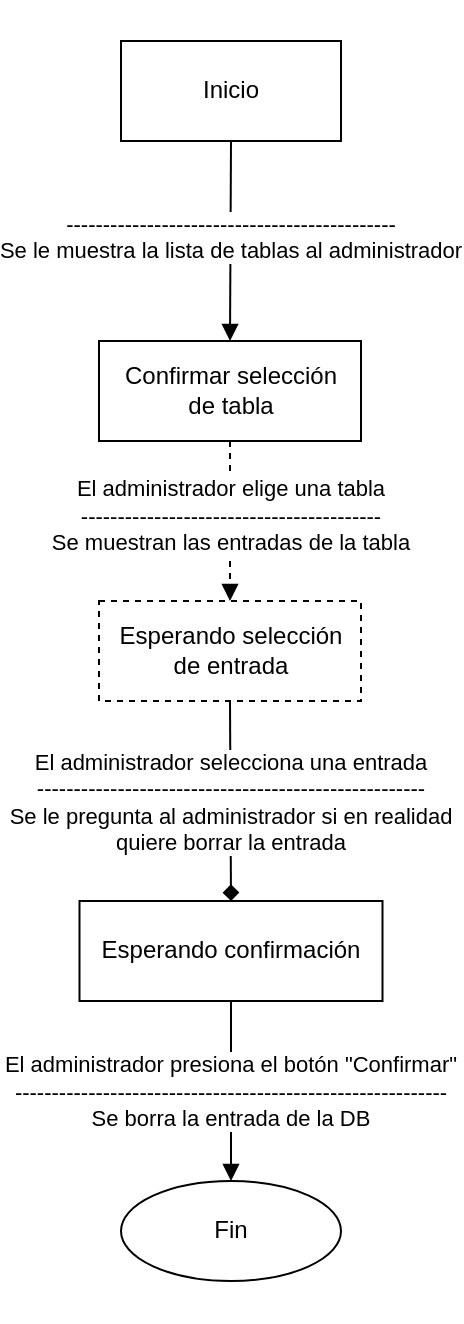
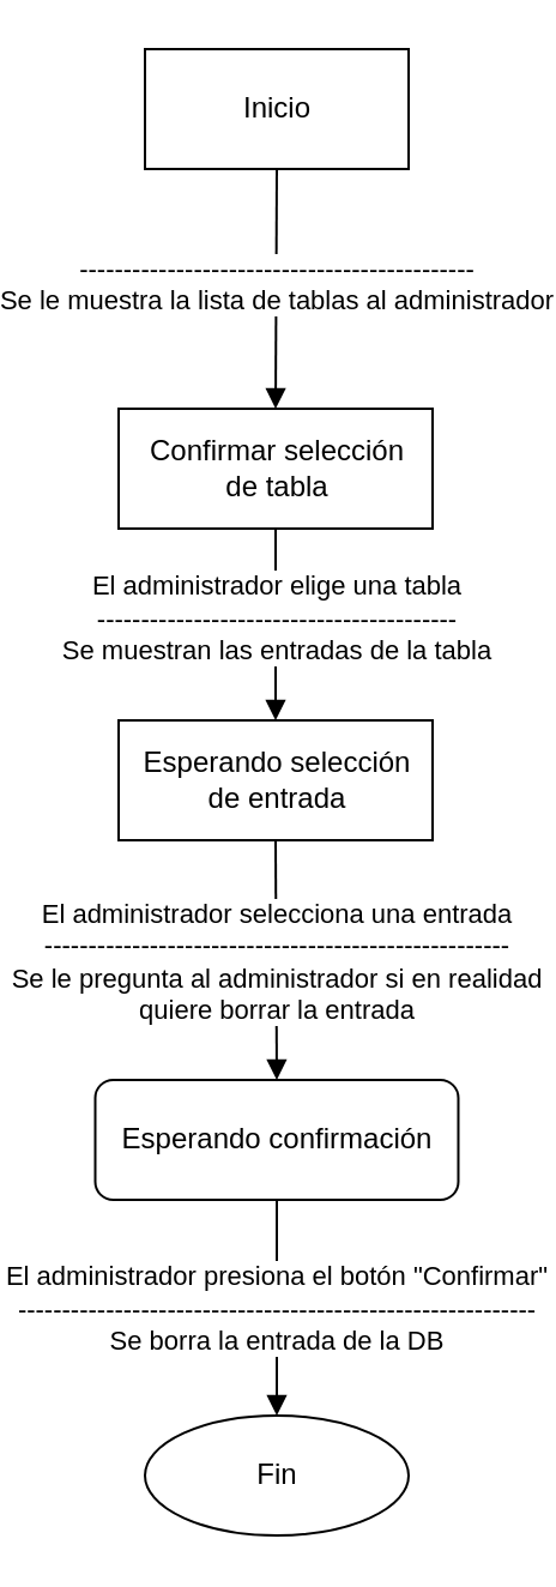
- <mxCell id="6" value="El administrador elige una tabla&lt;br&gt;-----------------------------------------&lt;br&gt;Se muestran las entradas de la tabla" style="html=1;verticalAlign=bottom;endArrow=block;rounded=0;exitX=0.5;exitY=1;exitDx=0;exitDy=0;entryX=0.5;entryY=0;entryDx=0;entryDy=0;dashed=1;" edge="1" parent="1" source="4" target="5"><mxGeometry x="0.5" width="80" relative="1" as="geometry"><mxPoint x="82" y="450" as="sourcePoint" /><mxPoint x="162" y="450" as="targetPoint" /><mxPoint as="offset" /></mxGeometry></mxCell>
+ <mxCell id="6" value="El administrador elige una tabla&lt;br&gt;-----------------------------------------&lt;br&gt;Se muestran las entradas de la tabla" style="html=1;verticalAlign=bottom;endArrow=block;rounded=0;exitX=0.5;exitY=1;exitDx=0;exitDy=0;entryX=0.5;entryY=0;entryDx=0;entryDy=0;" edge="1" parent="1" source="4" target="5"><mxGeometry x="0.5" width="80" relative="1" as="geometry"><mxPoint x="82" y="450" as="sourcePoint" /><mxPoint x="162" y="450" as="targetPoint" /><mxPoint as="offset" /></mxGeometry></mxCell>
- <mxCell id="5" value="Esperando selección&lt;br&gt;de entrada" style="html=1;dashed=1;" vertex="1" parent="1"><mxGeometry x="30" y="300" width="131" height="50" as="geometry" /></mxCell>
+ <mxCell id="5" value="Esperando selección&lt;br&gt;de entrada" style="html=1;" vertex="1" parent="1"><mxGeometry x="30" y="300" width="131" height="50" as="geometry" /></mxCell>
- <mxCell id="8" value="El administrador selecciona una entrada&lt;br&gt;-----------------------------------------------------&lt;br&gt;Se le pregunta al administrador si en realidad&lt;br&gt;quiere borrar la entrada" style="html=1;verticalAlign=bottom;endArrow=diamond;rounded=0;exitX=0.5;exitY=1;exitDx=0;exitDy=0;entryX=0.5;entryY=0;entryDx=0;entryDy=0;" edge="1" parent="1" source="5" target="7"><mxGeometry x="0.6" width="80" relative="1" as="geometry"><mxPoint x="112" y="390" as="sourcePoint" /><mxPoint x="96" y="420" as="targetPoint" /><mxPoint as="offset" /></mxGeometry></mxCell>
+ <mxCell id="8" value="El administrador selecciona una entrada&lt;br&gt;-----------------------------------------------------&lt;br&gt;Se le pregunta al administrador si en realidad&lt;br&gt;quiere borrar la entrada" style="html=1;verticalAlign=bottom;endArrow=block;rounded=0;exitX=0.5;exitY=1;exitDx=0;exitDy=0;entryX=0.5;entryY=0;entryDx=0;entryDy=0;" edge="1" parent="1" source="5" target="7"><mxGeometry x="0.6" width="80" relative="1" as="geometry"><mxPoint x="112" y="390" as="sourcePoint" /><mxPoint x="96" y="420" as="targetPoint" /><mxPoint as="offset" /></mxGeometry></mxCell>
- <mxCell id="7" value="Esperando confirmación" style="html=1;" vertex="1" parent="1"><mxGeometry x="20.25" y="450" width="151.5" height="50" as="geometry" /></mxCell>
+ <mxCell id="7" value="Esperando confirmación" style="html=1;rounded=1;" vertex="1" parent="1"><mxGeometry x="20.25" y="450" width="151.5" height="50" as="geometry" /></mxCell>
